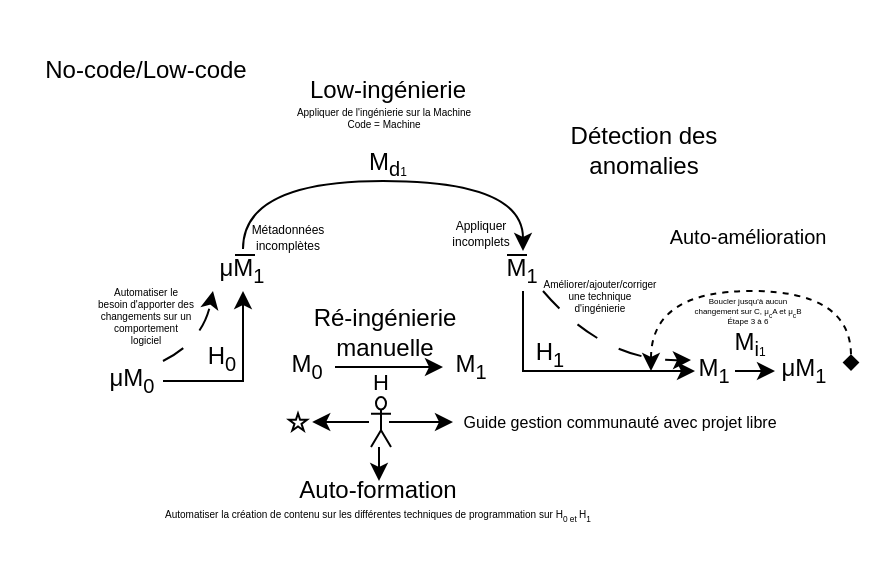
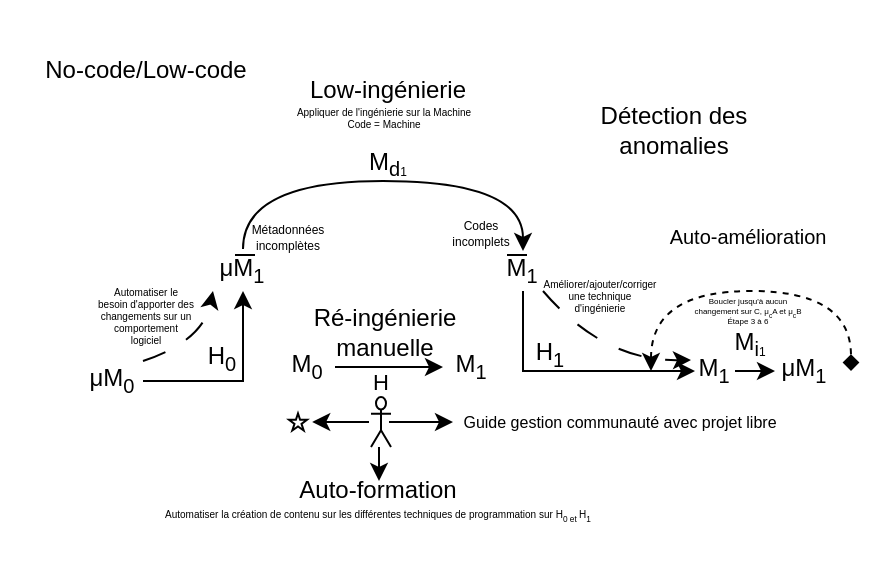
- <mxCell id="41" value="Détection des anomalies" style="text;html=1;strokeColor=none;fillColor=none;align=center;verticalAlign=middle;whiteSpace=wrap;rounded=0;" vertex="1" parent="1"><mxGeometry x="262" y="60" width="120" height="30" as="geometry" /></mxCell>
+ <mxCell id="41" value="Détection des anomalies" style="text;html=1;strokeColor=none;fillColor=none;align=center;verticalAlign=middle;whiteSpace=wrap;rounded=0;" vertex="1" parent="1"><mxGeometry x="277" y="50" width="120" height="30" as="geometry" /></mxCell>
- <mxCell id="20" value="Appliquer incomplets" style="text;html=1;strokeColor=none;fillColor=none;align=center;verticalAlign=middle;whiteSpace=wrap;rounded=0;fontSize=6;" vertex="1" parent="1"><mxGeometry x="219" y="106" width="43" height="22" as="geometry" /></mxCell>
+ <mxCell id="20" value="Codes incomplets" style="text;html=1;strokeColor=none;fillColor=none;align=center;verticalAlign=middle;whiteSpace=wrap;rounded=0;fontSize=6;" vertex="1" parent="1"><mxGeometry x="219" y="106" width="43" height="22" as="geometry" /></mxCell>
- <mxCell id="5" value="μ&lt;sub&gt;&lt;/sub&gt;M&lt;sub&gt;0&lt;/sub&gt;" style="text;html=1;strokeColor=none;fillColor=none;align=center;verticalAlign=middle;whiteSpace=wrap;rounded=0;" parent="1" vertex="1"><mxGeometry x="51" y="180" width="30" height="20" as="geometry" /></mxCell>
+ <mxCell id="5" value="μ&lt;sub&gt;&lt;/sub&gt;M&lt;sub&gt;0&lt;/sub&gt;" style="text;html=1;strokeColor=none;fillColor=none;align=center;verticalAlign=middle;whiteSpace=wrap;rounded=0;" parent="1" vertex="1"><mxGeometry x="41" y="180" width="30" height="20" as="geometry" /></mxCell>
